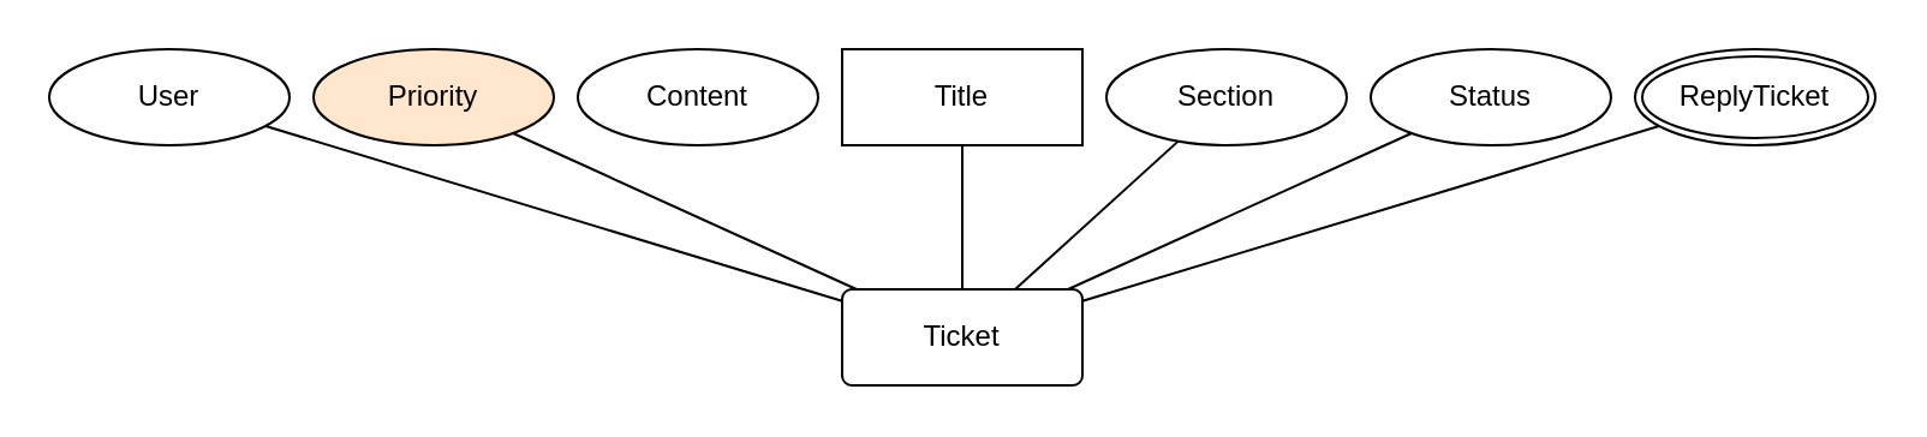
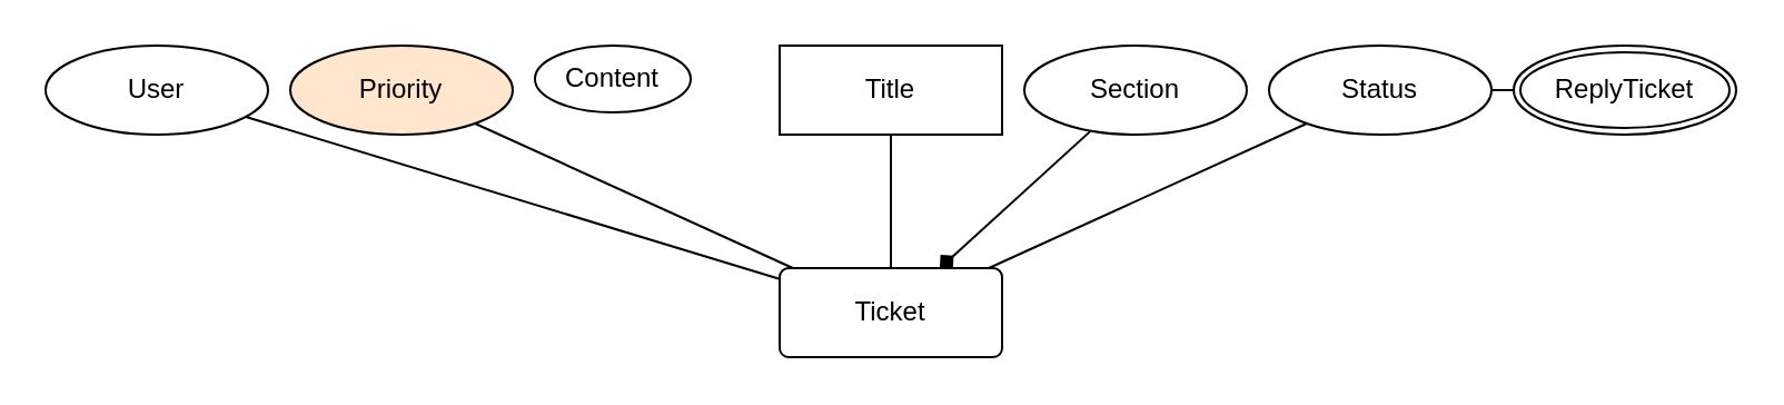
- <mxCell id="4" value="Content" style="ellipse;whiteSpace=wrap;html=1;align=center;" parent="1" vertex="1"><mxGeometry x="240" y="20" width="100" height="40" as="geometry" /></mxCell>
+ <mxCell id="4" value="Content" style="ellipse;whiteSpace=wrap;html=1;align=center;" parent="1" vertex="1"><mxGeometry x="240" y="20" width="70" height="30" as="geometry" /></mxCell>
- <mxCell id="13" value="" style="endArrow=none;html=1;rounded=0;" parent="1" source="9" target="2" edge="1"><mxGeometry relative="1" as="geometry"><mxPoint x="597" y="65" as="sourcePoint" /><mxPoint x="454" y="130" as="targetPoint" /></mxGeometry></mxCell>
+ <mxCell id="13" value="" style="endArrow=none;html=1;rounded=0;" parent="1" source="9" target="8" edge="1"><mxGeometry relative="1" as="geometry"><mxPoint x="597" y="65" as="sourcePoint" /><mxPoint x="454" y="130" as="targetPoint" /></mxGeometry></mxCell>
- <mxCell id="11" value="" style="endArrow=none;html=1;rounded=0;" parent="1" source="6" target="2" edge="1"><mxGeometry relative="1" as="geometry"><mxPoint x="223" y="65" as="sourcePoint" /><mxPoint x="366" y="130" as="targetPoint" /></mxGeometry></mxCell>
+ <mxCell id="11" value="" style="endArrow=diamond;html=1;rounded=0;" parent="1" source="6" target="2" edge="1"><mxGeometry relative="1" as="geometry"><mxPoint x="223" y="65" as="sourcePoint" /><mxPoint x="366" y="130" as="targetPoint" /></mxGeometry></mxCell>
